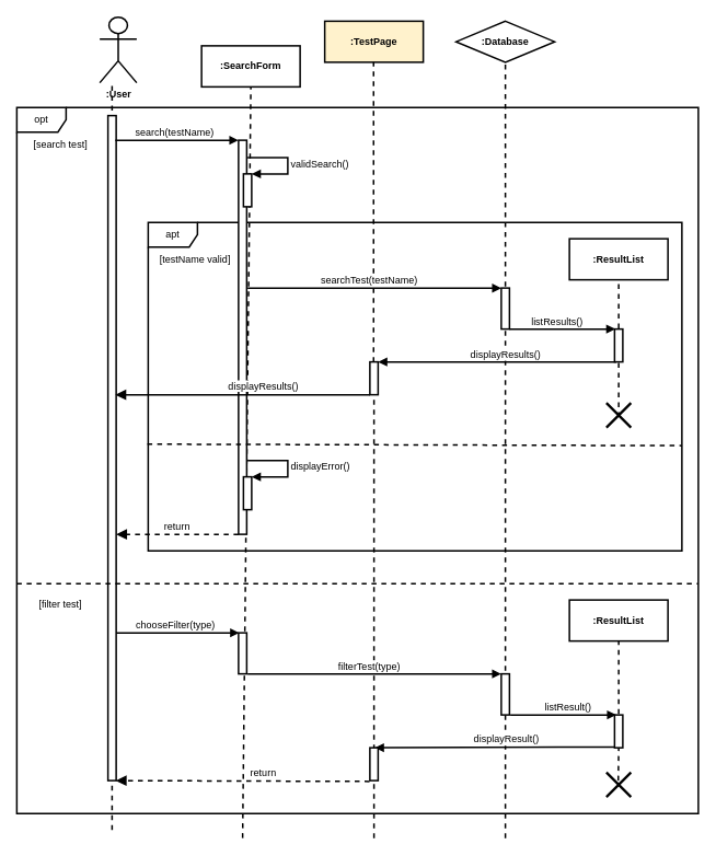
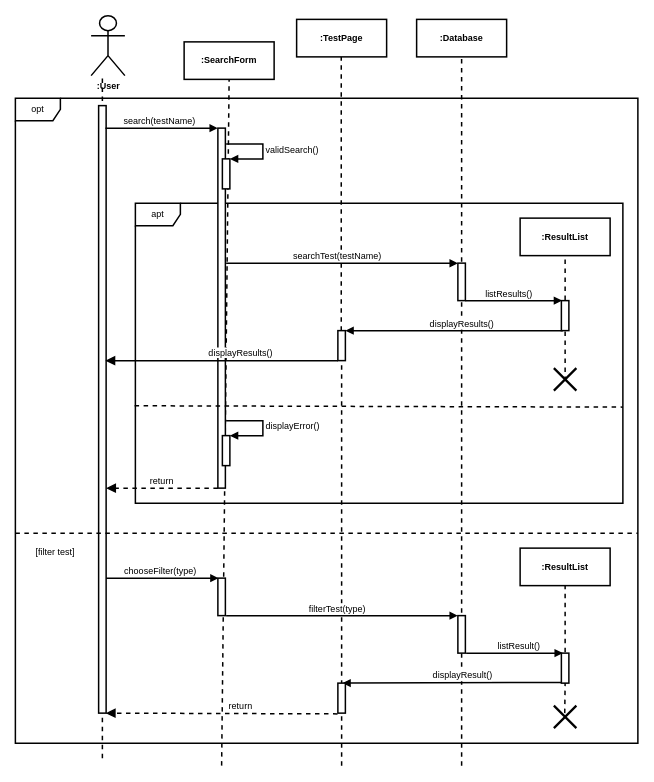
- <mxCell id="33" value=":TestPage" style="rounded=0;whiteSpace=wrap;html=1;strokeWidth=2;fontStyle=1;fillColor=#fff2cc;" vertex="1" parent="1"><mxGeometry x="395" y="25" width="120" height="50" as="geometry" /></mxCell>
+ <mxCell id="33" value=":TestPage" style="rounded=0;whiteSpace=wrap;html=1;strokeWidth=2;fontStyle=1" vertex="1" parent="1"><mxGeometry x="395" y="25" width="120" height="50" as="geometry" /></mxCell>
- <mxCell id="15" value=":Database" style="rhombus;whiteSpace=wrap;html=1;strokeWidth=2;fontStyle=1;" vertex="1" parent="1"><mxGeometry x="555" y="25" width="120" height="50" as="geometry" /></mxCell>
+ <mxCell id="15" value=":Database" style="rounded=0;whiteSpace=wrap;html=1;strokeWidth=2;fontStyle=1" vertex="1" parent="1"><mxGeometry x="555" y="25" width="120" height="50" as="geometry" /></mxCell>
- <mxCell id="37" value="[search test]" style="text;html=1;strokeColor=none;fillColor=none;align=center;verticalAlign=middle;whiteSpace=wrap;rounded=0;strokeWidth=2;fontSize=12;" vertex="1" parent="1"><mxGeometry x="26" y="160" width="95" height="30" as="geometry" /></mxCell>
- <mxCell id="31" value="[testName valid]" style="text;html=1;strokeColor=none;fillColor=none;align=center;verticalAlign=middle;whiteSpace=wrap;rounded=0;strokeWidth=2;fontSize=12;" vertex="1" parent="1"><mxGeometry x="190" y="300" width="95" height="30" as="geometry" /></mxCell>
